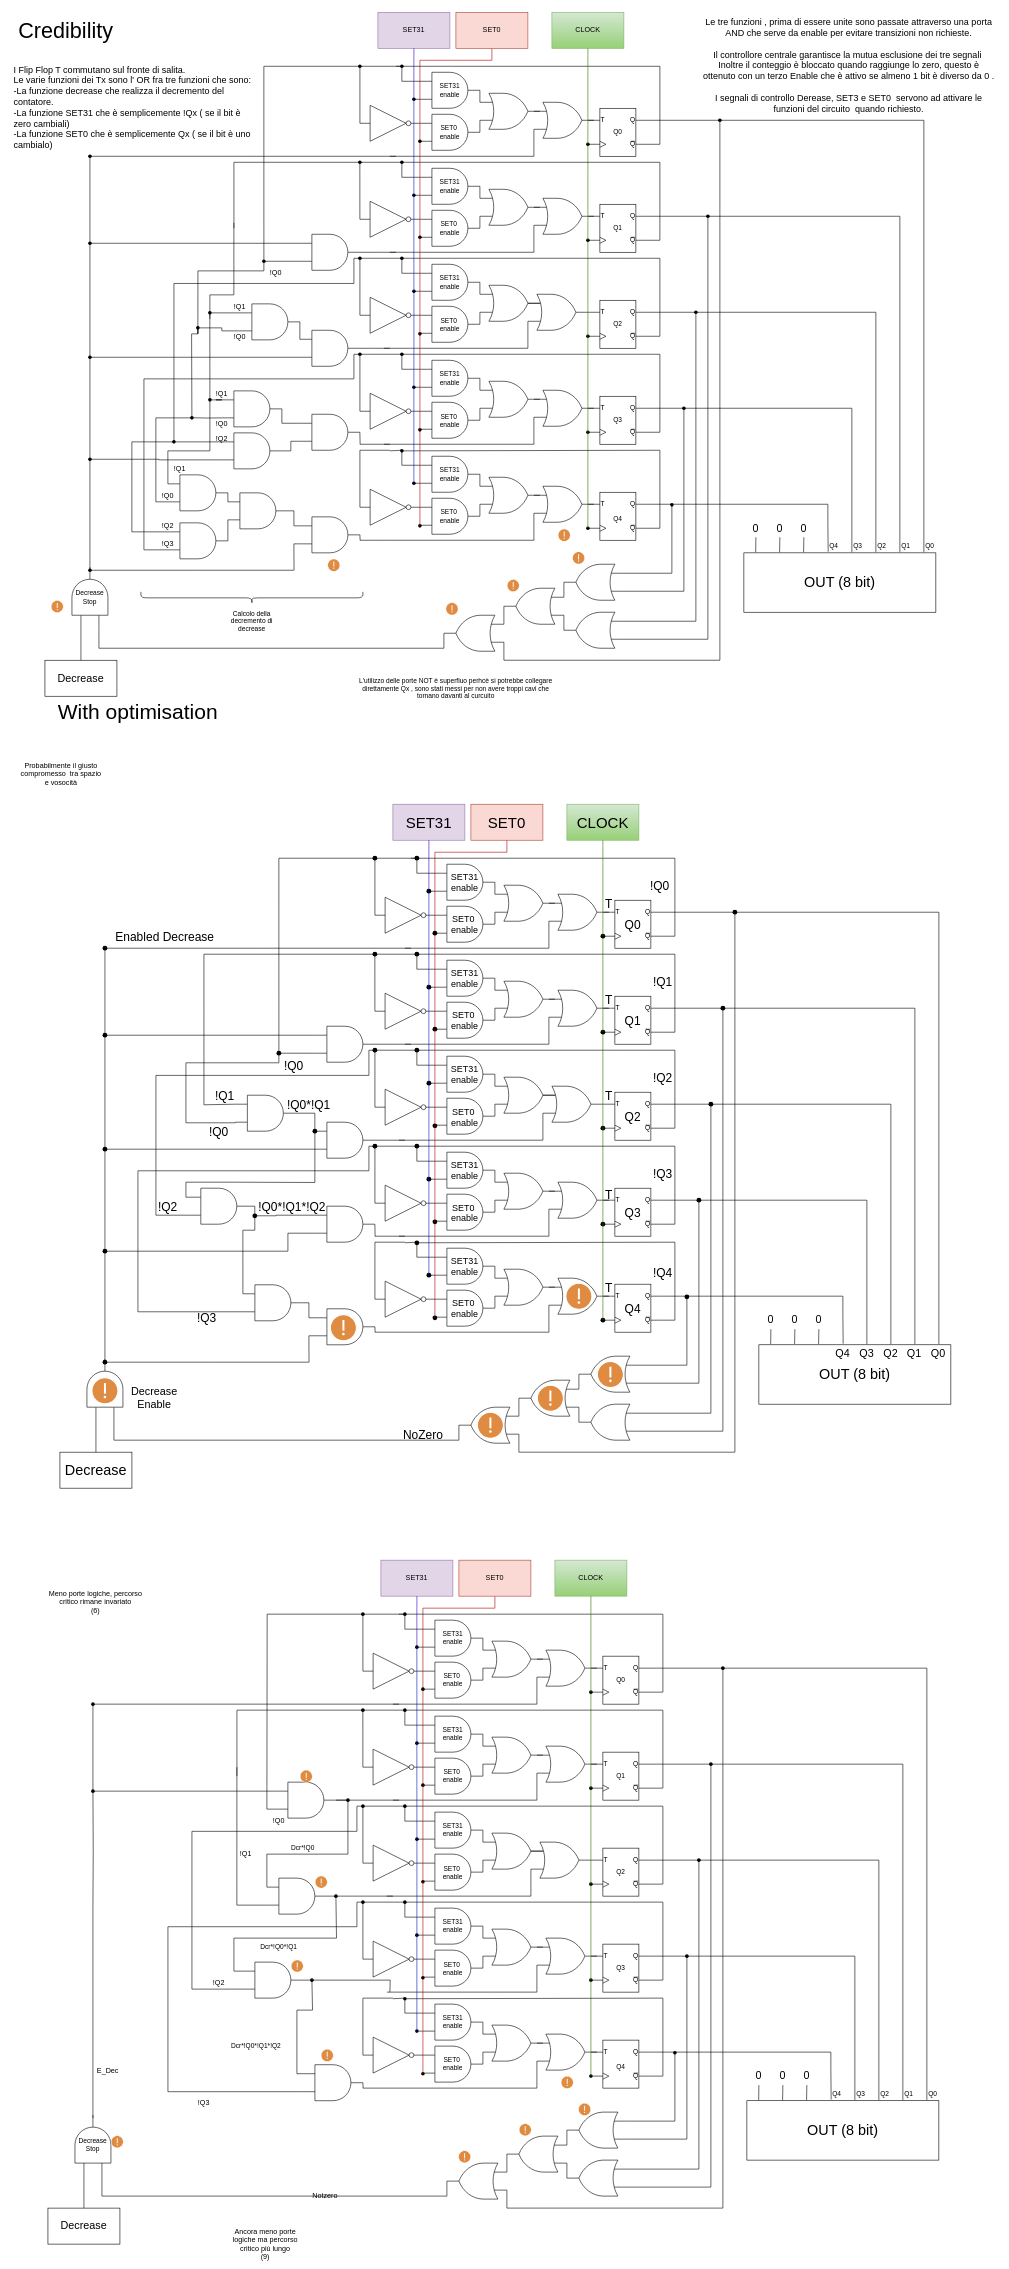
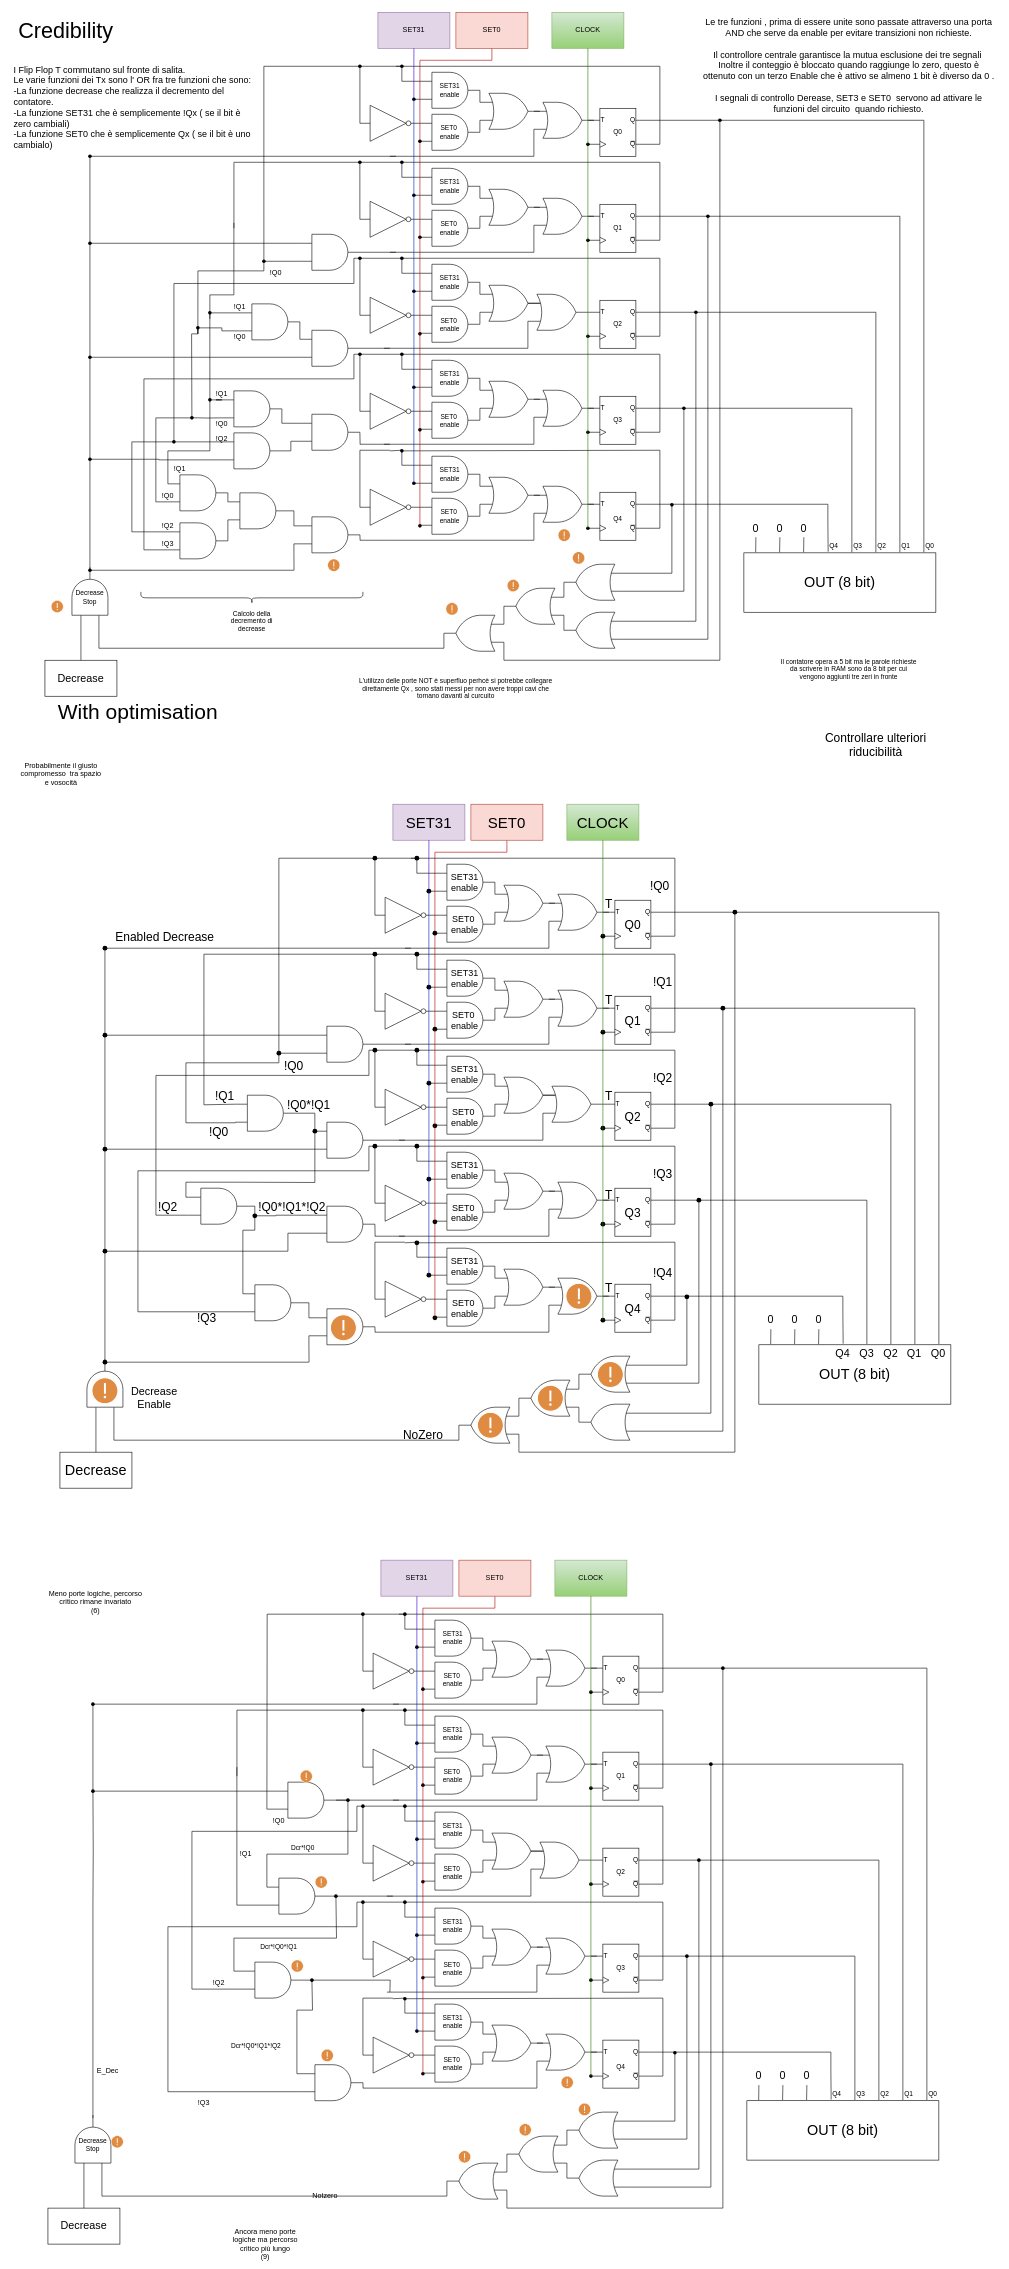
+ <mxCell id="252" value="Il contatore opera a 5 bit ma le parole richieste da scrivere in RAM sono da 8 bit per cui vengono aggiunti tre zeri in fronte" style="text;html=1;align=center;verticalAlign=middle;whiteSpace=wrap;rounded=0;fontFamily=Helvetica;fontSize=11;fontColor=default;labelBackgroundColor=default;" vertex="1" parent="1"><mxGeometry x="1299" y="1085" width="230" height="60" as="geometry" /></mxCell>
+ <mxCell id="254" value="Controllare ulteriori riducibilità" style="text;html=1;align=center;verticalAlign=middle;whiteSpace=wrap;rounded=0;fontSize=20;" vertex="1" parent="1"><mxGeometry x="1359" y="1200" width="200" height="80" as="geometry" /></mxCell>
